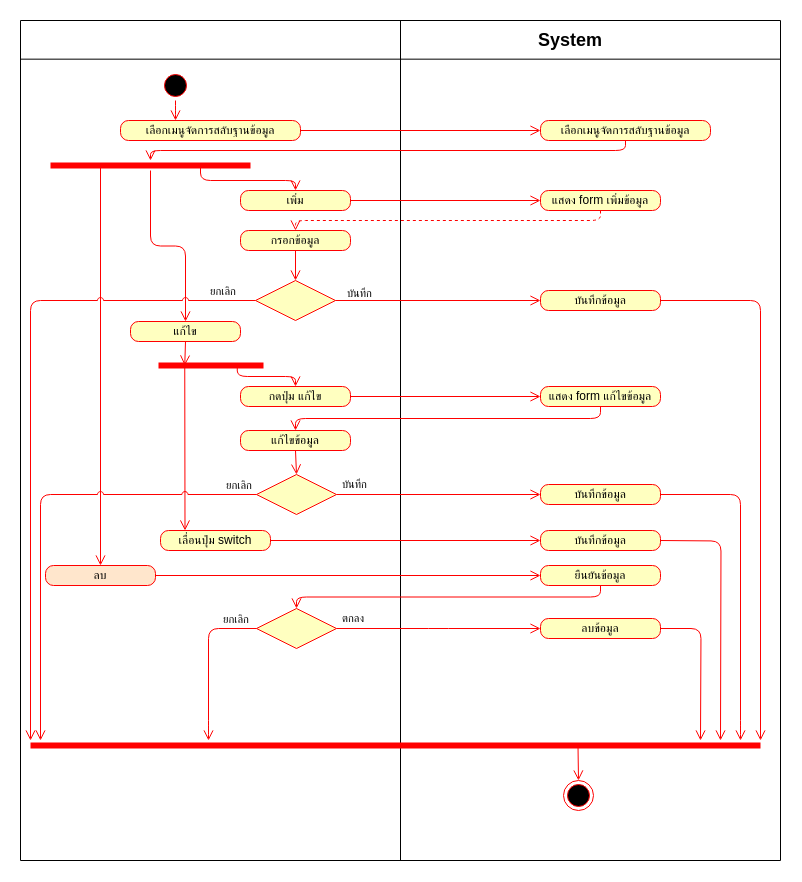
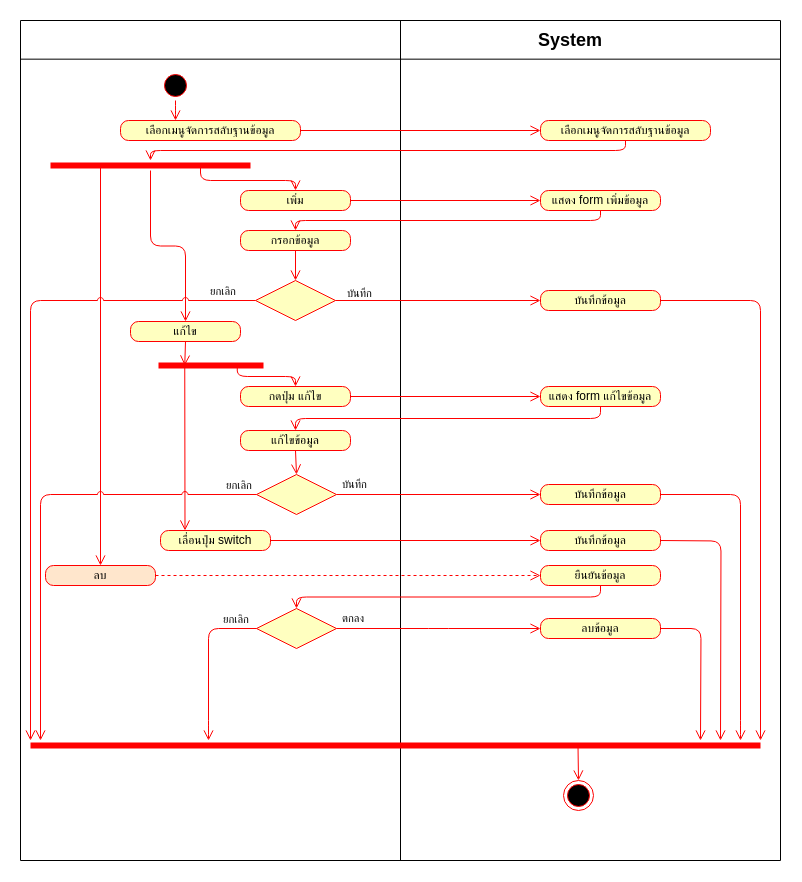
- <mxCell id="24" value="" style="edgeStyle=orthogonalEdgeStyle;html=1;verticalAlign=bottom;endArrow=open;endSize=8;strokeColor=#ff0000;exitX=0.5;exitY=1;exitDx=0;exitDy=0;entryX=0.5;entryY=0;entryDx=0;entryDy=0;dashed=1;" parent="1" source="21" target="23" edge="1"><mxGeometry relative="1" as="geometry"><mxPoint x="580" y="280" as="targetPoint" /><mxPoint x="390" y="280" as="sourcePoint" /></mxGeometry></mxCell>
+ <mxCell id="24" value="" style="edgeStyle=orthogonalEdgeStyle;html=1;verticalAlign=bottom;endArrow=open;endSize=8;strokeColor=#ff0000;exitX=0.5;exitY=1;exitDx=0;exitDy=0;entryX=0.5;entryY=0;entryDx=0;entryDy=0;" parent="1" source="21" target="23" edge="1"><mxGeometry relative="1" as="geometry"><mxPoint x="580" y="280" as="targetPoint" /><mxPoint x="390" y="280" as="sourcePoint" /></mxGeometry></mxCell>
- <mxCell id="49" value="" style="edgeStyle=orthogonalEdgeStyle;html=1;verticalAlign=bottom;endArrow=open;endSize=8;strokeColor=#ff0000;exitX=1;exitY=0.5;exitDx=0;exitDy=0;entryX=0;entryY=0.5;entryDx=0;entryDy=0;" parent="1" source="20" target="48" edge="1"><mxGeometry relative="1" as="geometry"><mxPoint x="345" y="574.5" as="targetPoint" /><mxPoint x="155" y="574.5" as="sourcePoint" /></mxGeometry></mxCell>
+ <mxCell id="49" value="" style="edgeStyle=orthogonalEdgeStyle;html=1;verticalAlign=bottom;endArrow=open;endSize=8;strokeColor=#ff0000;exitX=1;exitY=0.5;exitDx=0;exitDy=0;entryX=0;entryY=0.5;entryDx=0;entryDy=0;dashed=1;" parent="1" source="20" target="48" edge="1"><mxGeometry relative="1" as="geometry"><mxPoint x="345" y="574.5" as="targetPoint" /><mxPoint x="155" y="574.5" as="sourcePoint" /></mxGeometry></mxCell>
